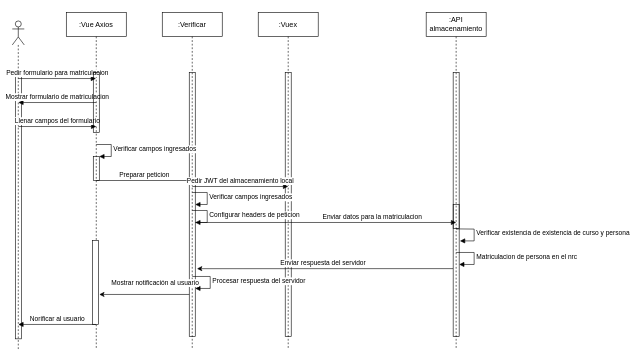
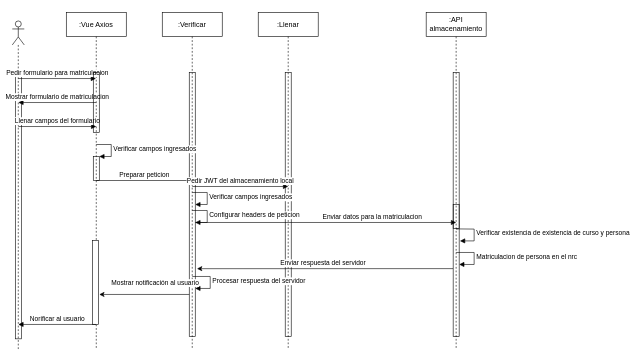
- <mxCell id="4" value=":Vuex" style="shape=umlLifeline;perimeter=lifelinePerimeter;whiteSpace=wrap;html=1;container=1;collapsible=0;recursiveResize=0;outlineConnect=0;" vertex="1" parent="1"><mxGeometry x="430" y="20" width="100" height="560" as="geometry" /></mxCell>
+ <mxCell id="4" value=":Llenar" style="shape=umlLifeline;perimeter=lifelinePerimeter;whiteSpace=wrap;html=1;container=1;collapsible=0;recursiveResize=0;outlineConnect=0;" vertex="1" parent="1"><mxGeometry x="430" y="20" width="100" height="560" as="geometry" /></mxCell>
